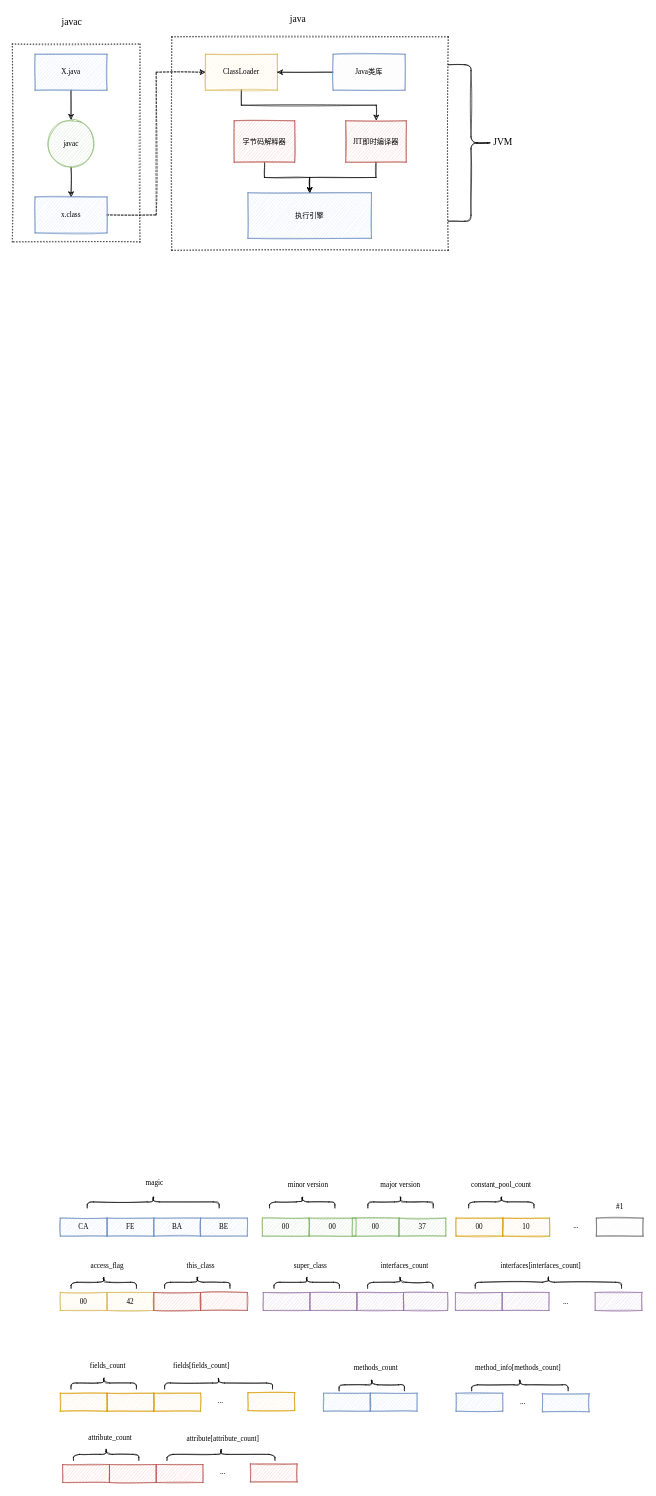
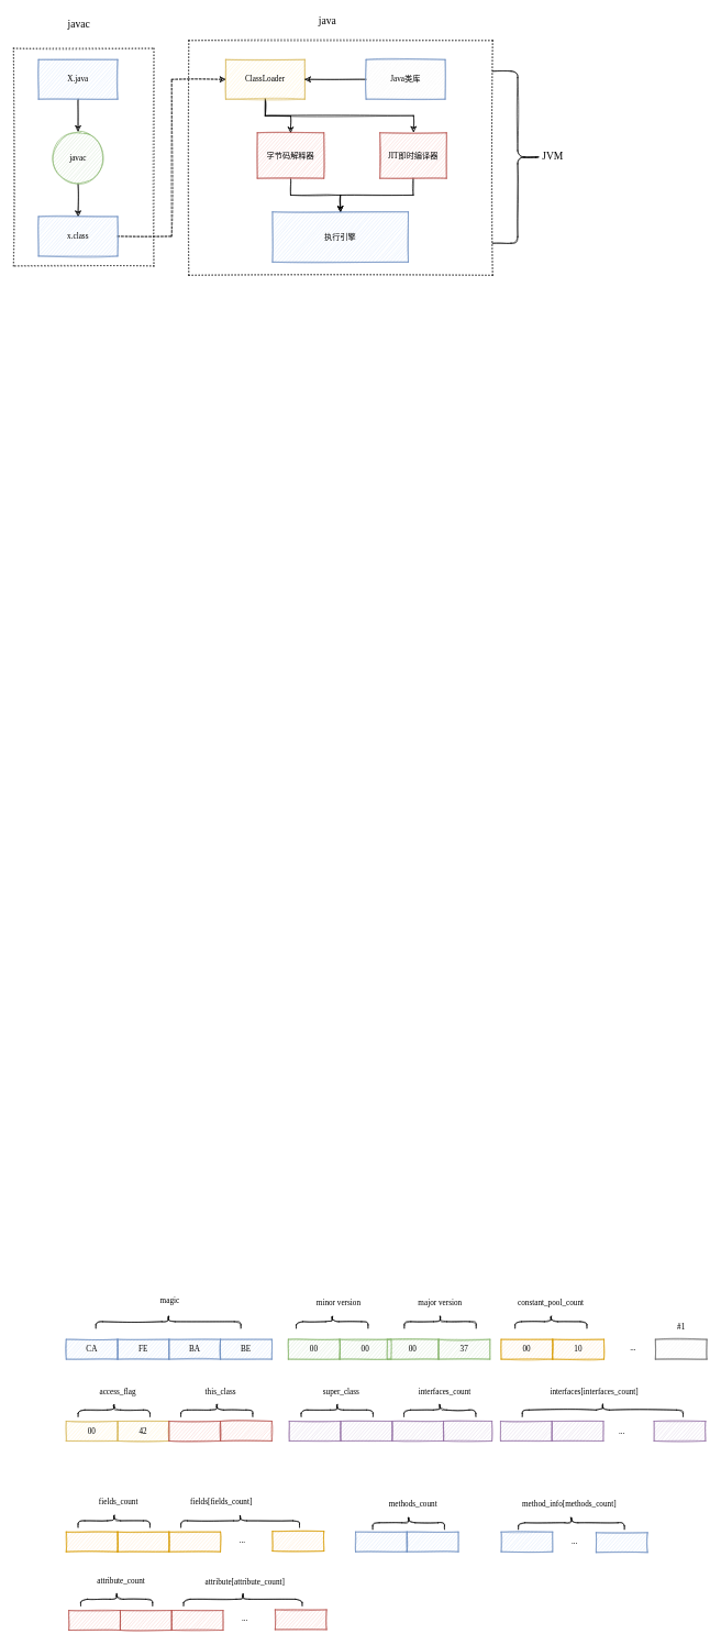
+ <mxCell id="10" value="" style="edgeStyle=orthogonalEdgeStyle;rounded=0;orthogonalLoop=1;jettySize=auto;html=1;fontFamily=SF Mono,Misans;shadow=0;sketch=1;" parent="1" source="12" target="14" edge="1"><mxGeometry relative="1" as="geometry" /></mxCell>
